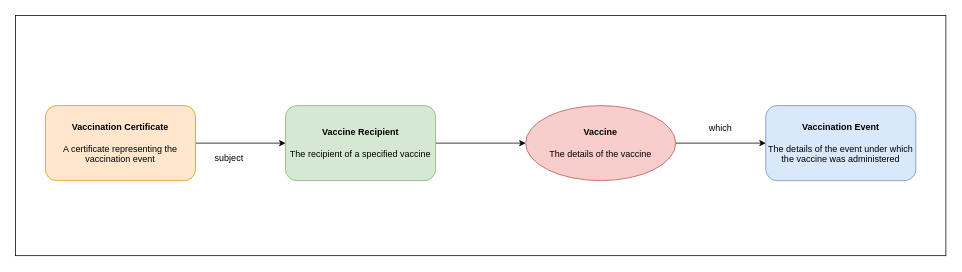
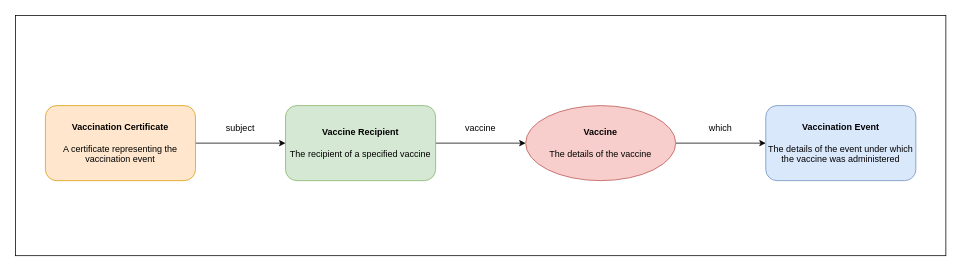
+ <mxCell id="8" value="vaccine" style="text;html=1;strokeColor=none;fillColor=none;align=center;verticalAlign=middle;whiteSpace=wrap;rounded=0;" vertex="1" parent="1"><mxGeometry x="620" y="160" width="40" height="20" as="geometry" /></mxCell>
- <mxCell id="12" value="subject" style="text;html=1;strokeColor=none;fillColor=none;align=center;verticalAlign=middle;whiteSpace=wrap;rounded=0;" vertex="1" parent="1"><mxGeometry x="285" y="200" width="40" height="20" as="geometry" /></mxCell>
+ <mxCell id="12" value="subject" style="text;html=1;strokeColor=none;fillColor=none;align=center;verticalAlign=middle;whiteSpace=wrap;rounded=0;" vertex="1" parent="1"><mxGeometry x="300" y="160" width="40" height="20" as="geometry" /></mxCell>
